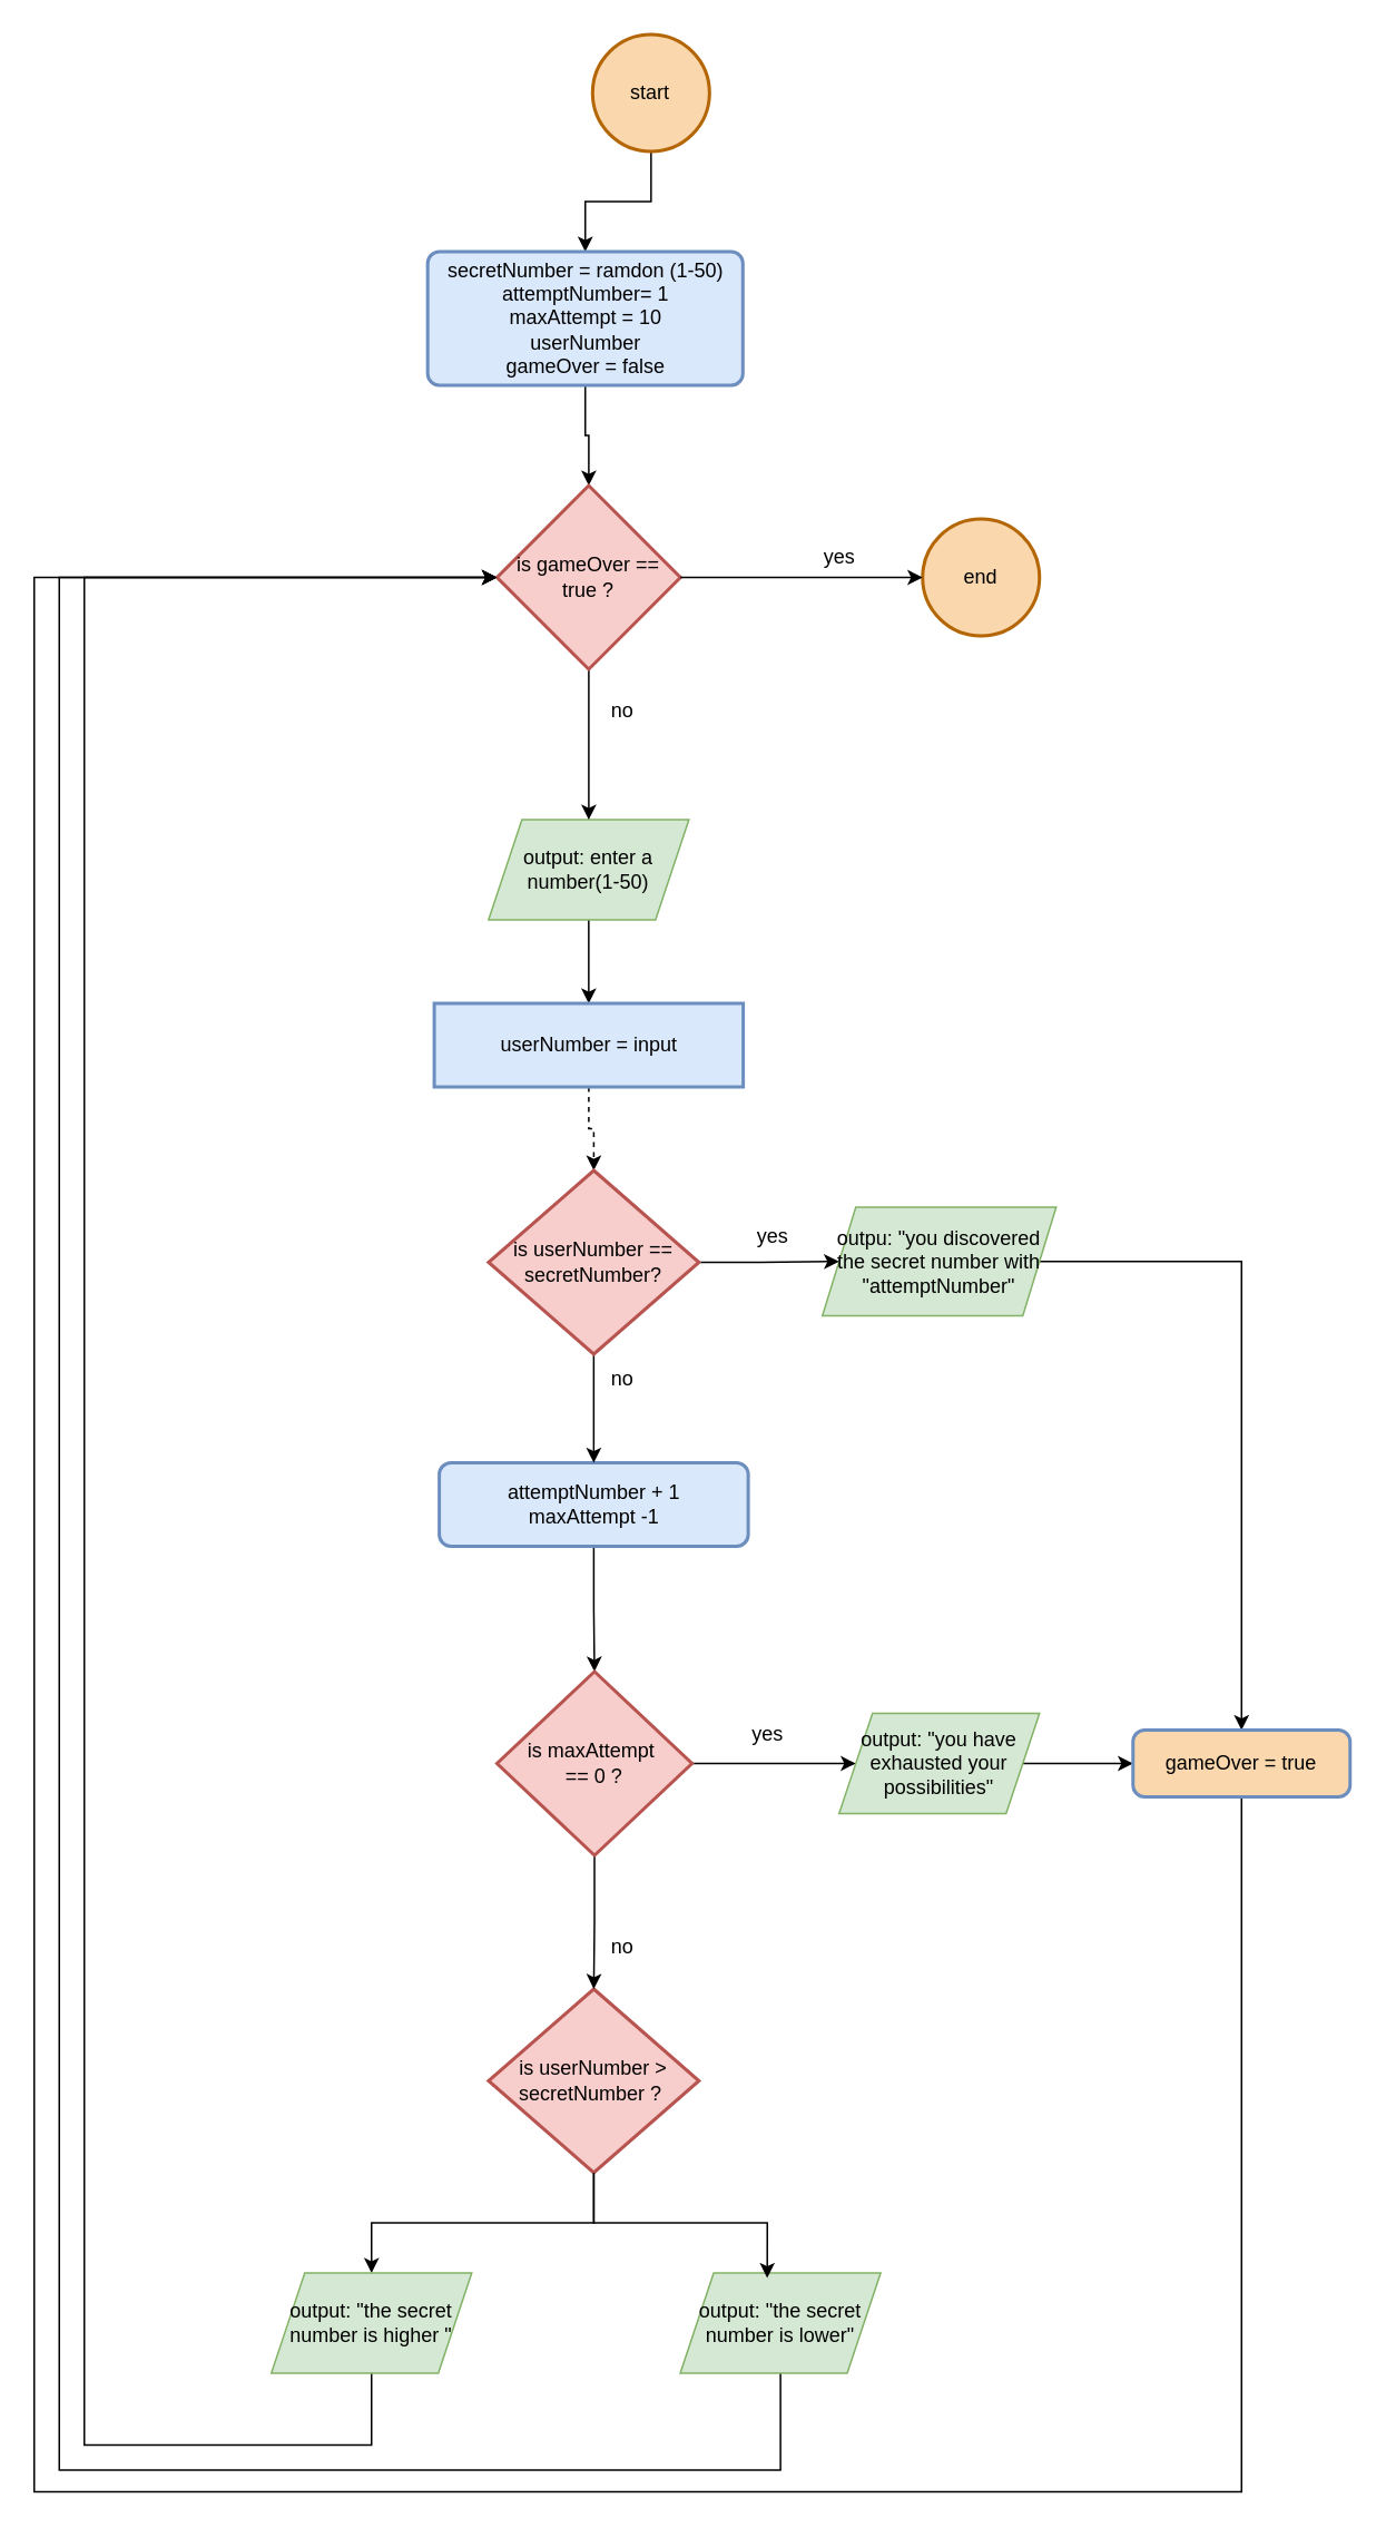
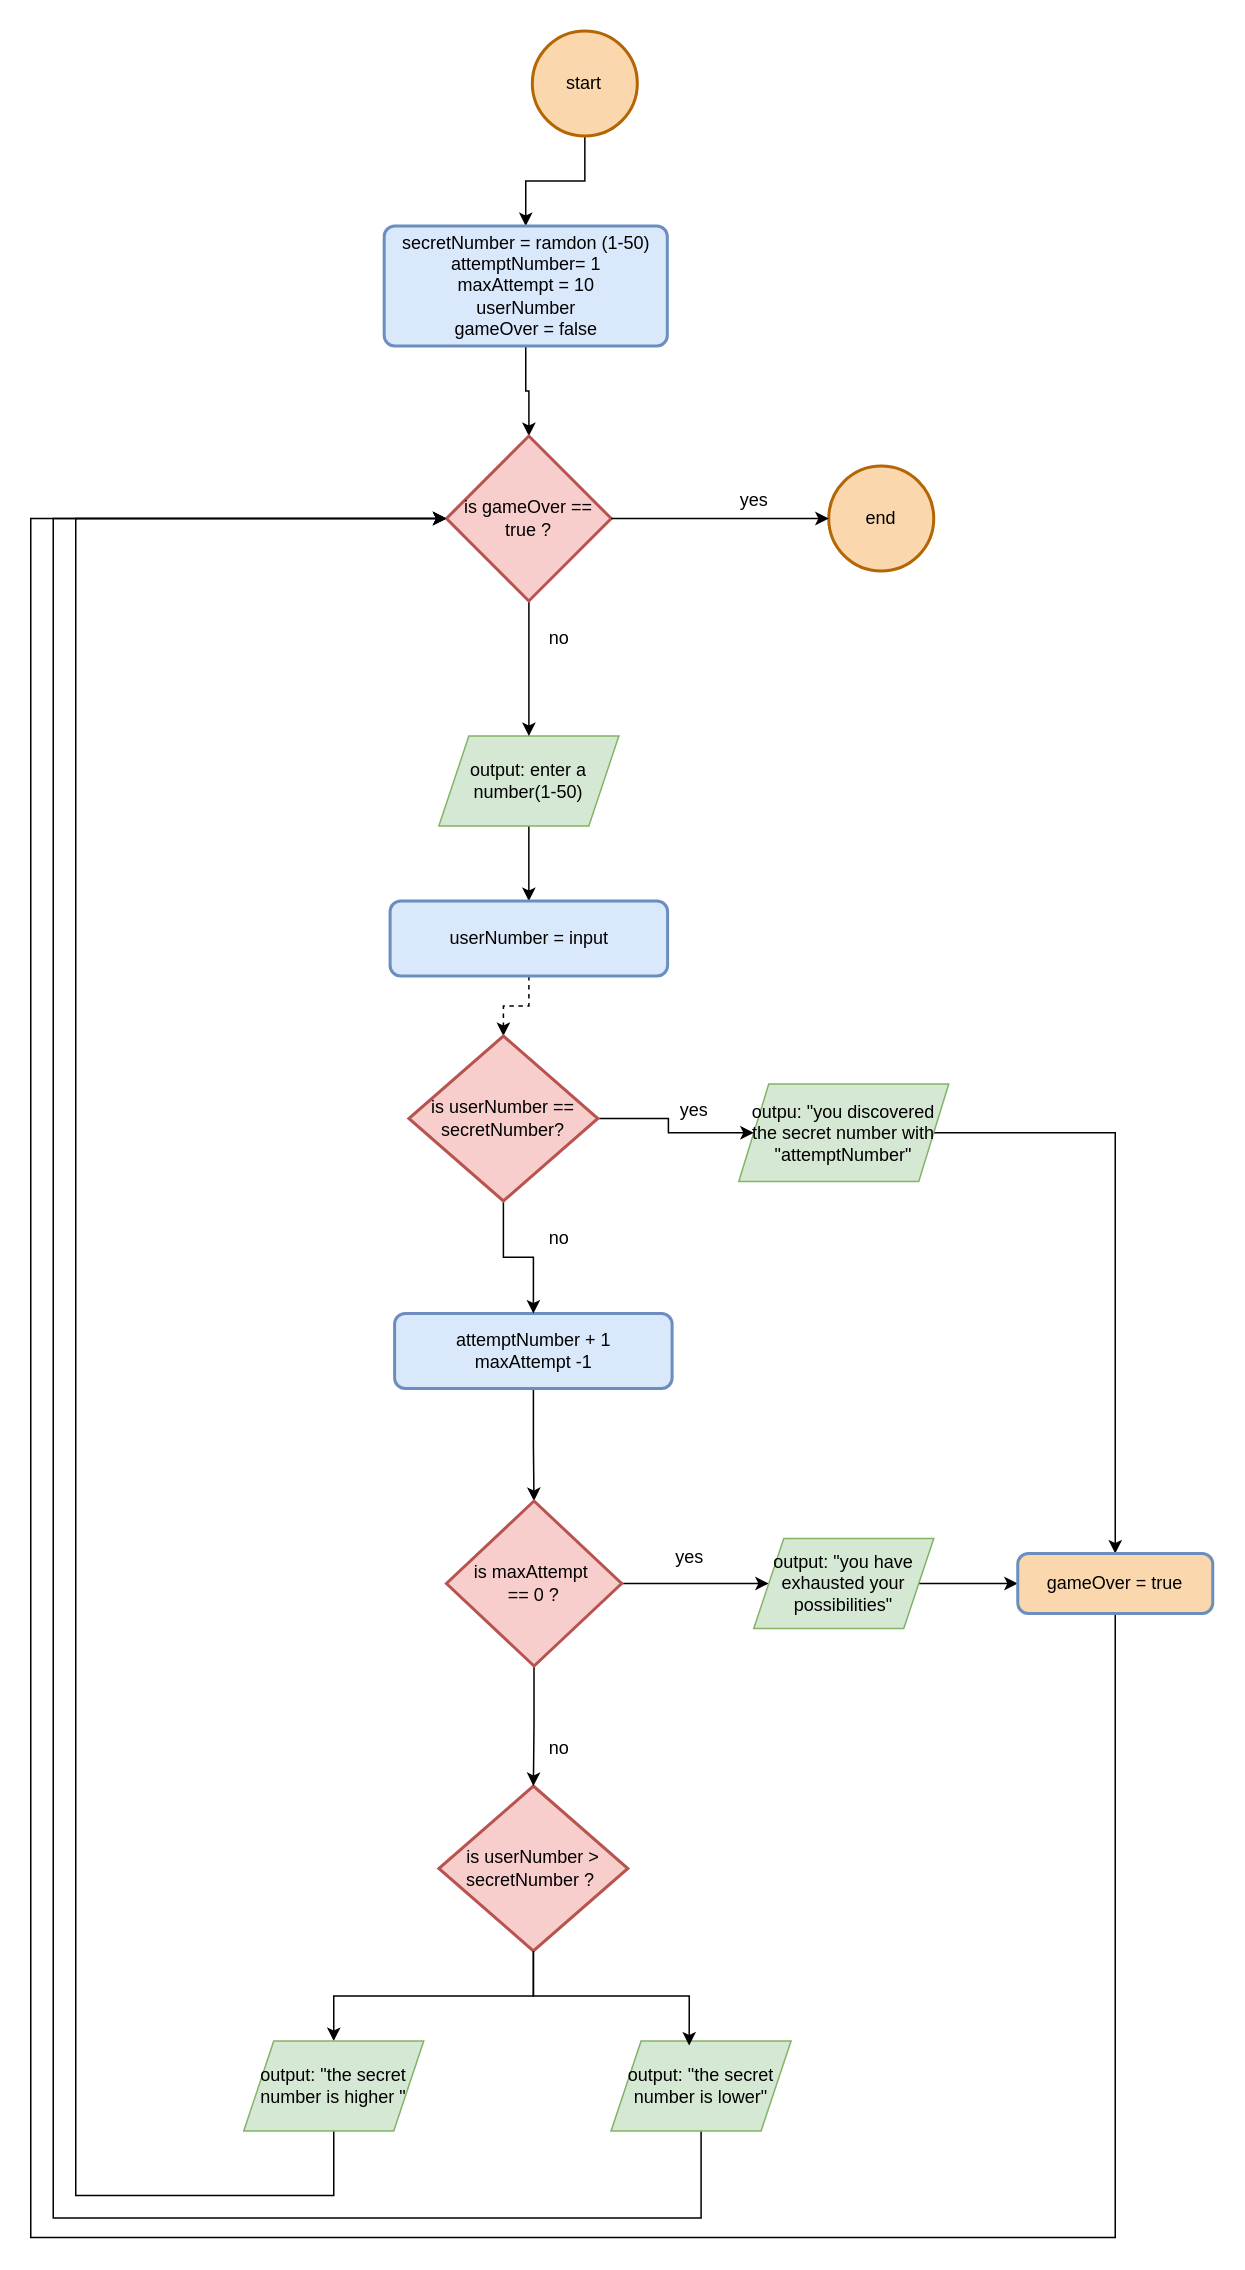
- <mxCell id="17" value="userNumber = input" style="whiteSpace=wrap;html=1;absoluteArcSize=1;arcSize=14;strokeWidth=2;fillColor=#dae8fc;strokeColor=#6c8ebf;rounded=0;" vertex="1" parent="1"><mxGeometry x="259.57" y="600" width="185" height="50" as="geometry" /></mxCell>
+ <mxCell id="17" value="userNumber = input" style="rounded=1;whiteSpace=wrap;html=1;absoluteArcSize=1;arcSize=14;strokeWidth=2;fillColor=#dae8fc;strokeColor=#6c8ebf;" vertex="1" parent="1"><mxGeometry x="259.57" y="600" width="185" height="50" as="geometry" /></mxCell>
- <mxCell id="20" value="is userNumber == secretNumber?" style="strokeWidth=2;html=1;shape=mxgraph.flowchart.decision;whiteSpace=wrap;fillColor=#f8cecc;strokeColor=#b85450;" vertex="1" parent="1"><mxGeometry x="292.07" y="700" width="126" height="110" as="geometry" /></mxCell>
+ <mxCell id="20" value="is userNumber == secretNumber?" style="strokeWidth=2;html=1;shape=mxgraph.flowchart.decision;whiteSpace=wrap;fillColor=#f8cecc;strokeColor=#b85450;" vertex="1" parent="1"><mxGeometry x="272.07" y="690" width="126" height="110" as="geometry" /></mxCell>
